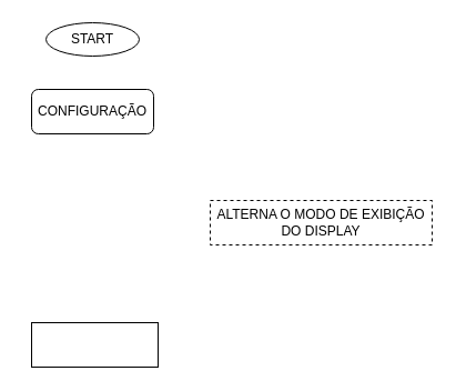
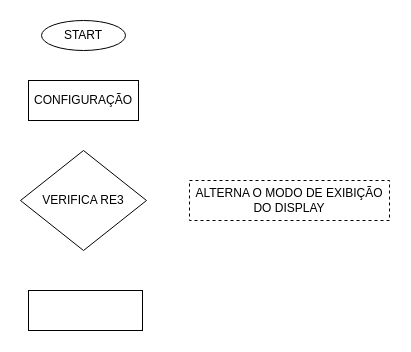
- <mxCell id="3" value="CONFIGURAÇÃO" style="whiteSpace=wrap;html=1;rounded=1;" vertex="1" parent="1"><mxGeometry x="28" y="80" width="110" height="40" as="geometry" /></mxCell>
+ <mxCell id="3" value="CONFIGURAÇÃO" style="rounded=0;whiteSpace=wrap;html=1;" vertex="1" parent="1"><mxGeometry x="28" y="80" width="110" height="40" as="geometry" /></mxCell>
+ <mxCell id="4" value="VERIFICA RE3" style="rhombus;whiteSpace=wrap;html=1;" vertex="1" parent="1"><mxGeometry x="20" y="150" width="126" height="100" as="geometry" /></mxCell>
